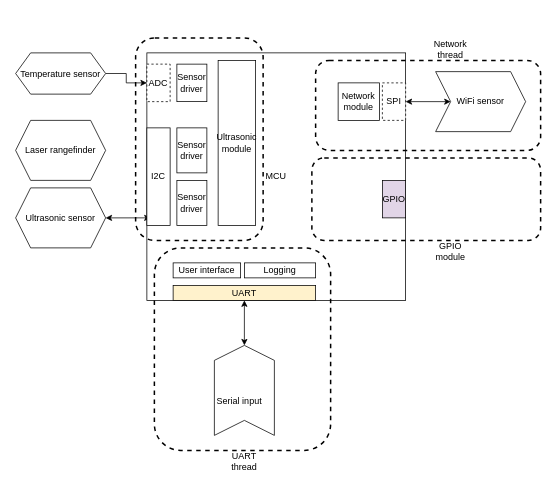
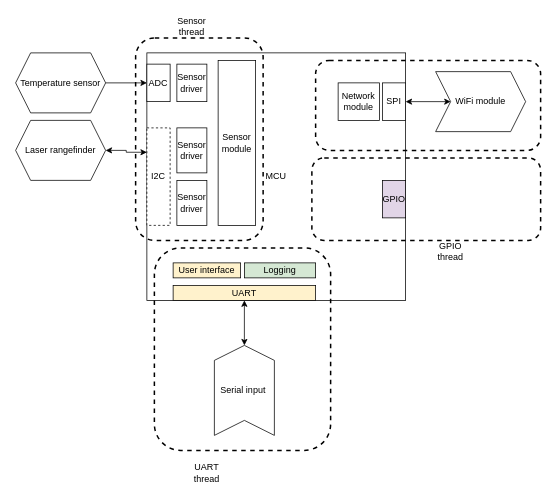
+ <mxCell id="28" value="Sensor thread" style="text;html=1;strokeColor=none;fillColor=none;align=center;verticalAlign=middle;whiteSpace=wrap;rounded=0;dashed=1;opacity=0;" vertex="1" parent="1"><mxGeometry x="225" y="20" width="60" height="30" as="geometry" /></mxCell>
- <mxCell id="30" value="Network thread" style="text;html=1;strokeColor=none;fillColor=none;align=center;verticalAlign=middle;whiteSpace=wrap;rounded=0;dashed=1;opacity=0;" vertex="1" parent="1"><mxGeometry x="570" y="50" width="60" height="30" as="geometry" /></mxCell>
- <mxCell id="4" value="Temperature sensor" style="shape=hexagon;perimeter=hexagonPerimeter2;whiteSpace=wrap;html=1;fixedSize=1;" vertex="1" parent="1"><mxGeometry x="20" y="70" width="120" height="55" as="geometry" /></mxCell>
+ <mxCell id="4" value="Temperature sensor" style="shape=hexagon;perimeter=hexagonPerimeter2;whiteSpace=wrap;html=1;fixedSize=1;" vertex="1" parent="1"><mxGeometry x="20" y="70" width="120" height="80" as="geometry" /></mxCell>
- <mxCell id="10" value="ADC" style="rounded=0;whiteSpace=wrap;html=1;dashed=1;" vertex="1" parent="1"><mxGeometry x="195" y="85" width="31" height="50" as="geometry" /></mxCell>
+ <mxCell id="10" value="ADC" style="rounded=0;whiteSpace=wrap;html=1;" vertex="1" parent="1"><mxGeometry x="195" y="85" width="31" height="50" as="geometry" /></mxCell>
- <mxCell id="17" value="SPI" style="rounded=0;whiteSpace=wrap;html=1;dashed=1;" vertex="1" parent="1"><mxGeometry x="509" y="110" width="31" height="50" as="geometry" /></mxCell>
+ <mxCell id="17" value="SPI" style="rounded=0;whiteSpace=wrap;html=1;" vertex="1" parent="1"><mxGeometry x="509" y="110" width="31" height="50" as="geometry" /></mxCell>
- <mxCell id="18" value="WiFi sensor" style="shape=step;perimeter=stepPerimeter;whiteSpace=wrap;html=1;fixedSize=1;" vertex="1" parent="1"><mxGeometry x="580" y="95" width="120" height="80" as="geometry" /></mxCell>
+ <mxCell id="18" value="WiFi module" style="shape=step;perimeter=stepPerimeter;whiteSpace=wrap;html=1;fixedSize=1;" vertex="1" parent="1"><mxGeometry x="580" y="95" width="120" height="80" as="geometry" /></mxCell>
- <mxCell id="13" value="Ultrasonic&lt;br&gt;module" style="rounded=0;whiteSpace=wrap;html=1;" vertex="1" parent="1"><mxGeometry x="290" y="80" width="50" height="220" as="geometry" /></mxCell>
+ <mxCell id="13" value="Sensor&lt;br&gt;module" style="rounded=0;whiteSpace=wrap;html=1;" vertex="1" parent="1"><mxGeometry x="290" y="80" width="50" height="220" as="geometry" /></mxCell>
+ <mxCell id="5" style="edgeStyle=orthogonalEdgeStyle;rounded=0;orthogonalLoop=1;jettySize=auto;html=1;exitX=1;exitY=0.5;exitDx=0;exitDy=0;entryX=0;entryY=0.25;entryDx=0;entryDy=0;startArrow=classic;startFill=1;" edge="1" parent="1" source="6" target="9"><mxGeometry relative="1" as="geometry" /></mxCell>
- <mxCell id="9" value="I2C" style="rounded=0;whiteSpace=wrap;html=1;" vertex="1" parent="1"><mxGeometry x="195" y="170" width="31" height="130" as="geometry" /></mxCell>
+ <mxCell id="9" value="I2C" style="rounded=0;whiteSpace=wrap;html=1;dashed=1;" vertex="1" parent="1"><mxGeometry x="195" y="170" width="31" height="130" as="geometry" /></mxCell>
- <mxCell id="8" value="Ultrasonic sensor" style="shape=hexagon;perimeter=hexagonPerimeter2;whiteSpace=wrap;html=1;fixedSize=1;" vertex="1" parent="1"><mxGeometry x="20" y="250" width="120" height="80" as="geometry" /></mxCell>
- <mxCell id="7" style="edgeStyle=orthogonalEdgeStyle;rounded=0;orthogonalLoop=1;jettySize=auto;html=1;exitX=1;exitY=0.5;exitDx=0;exitDy=0;entryX=0.161;entryY=0.923;entryDx=0;entryDy=0;entryPerimeter=0;startArrow=classic;startFill=1;" edge="1" parent="1" source="8" target="9"><mxGeometry relative="1" as="geometry" /></mxCell>
- <mxCell id="31" value="GPIO module" style="text;html=1;strokeColor=none;fillColor=none;align=center;verticalAlign=middle;whiteSpace=wrap;rounded=0;dashed=1;opacity=0;" vertex="1" parent="1"><mxGeometry x="570" y="320" width="60" height="30" as="geometry" /></mxCell>
+ <mxCell id="31" value="GPIO thread" style="text;html=1;strokeColor=none;fillColor=none;align=center;verticalAlign=middle;whiteSpace=wrap;rounded=0;dashed=1;opacity=0;" vertex="1" parent="1"><mxGeometry x="570" y="320" width="60" height="30" as="geometry" /></mxCell>
- <mxCell id="20" value="User interface" style="rounded=0;whiteSpace=wrap;html=1;" vertex="1" parent="1"><mxGeometry x="230" y="350" width="90" height="20" as="geometry" /></mxCell>
+ <mxCell id="20" value="User interface" style="rounded=0;whiteSpace=wrap;html=1;fillColor=#fff2cc;" vertex="1" parent="1"><mxGeometry x="230" y="350" width="90" height="20" as="geometry" /></mxCell>
- <mxCell id="32" value="Logging" style="rounded=0;whiteSpace=wrap;html=1;" vertex="1" parent="1"><mxGeometry x="325" y="350" width="95" height="20" as="geometry" /></mxCell>
+ <mxCell id="32" value="Logging" style="rounded=0;whiteSpace=wrap;html=1;fillColor=#d5e8d4;" vertex="1" parent="1"><mxGeometry x="325" y="350" width="95" height="20" as="geometry" /></mxCell>
- <mxCell id="23" value="Serial input&lt;br&gt;" style="text;html=1;align=center;verticalAlign=middle;resizable=0;points=[];autosize=1;strokeColor=none;fillColor=none;" vertex="1" parent="1"><mxGeometry x="277.5" y="525" width="80" height="20" as="geometry" /></mxCell>
+ <mxCell id="23" value="Serial input&lt;br&gt;" style="text;html=1;align=center;verticalAlign=middle;resizable=0;points=[];autosize=1;strokeColor=none;fillColor=none;" vertex="1" parent="1"><mxGeometry x="282.5" y="510" width="80" height="20" as="geometry" /></mxCell>
- <mxCell id="29" value="UART thread" style="text;html=1;strokeColor=none;fillColor=none;align=center;verticalAlign=middle;whiteSpace=wrap;rounded=0;dashed=1;opacity=0;" vertex="1" parent="1"><mxGeometry x="295" y="600" width="60" height="30" as="geometry" /></mxCell>
+ <mxCell id="29" value="UART thread" style="text;html=1;strokeColor=none;fillColor=none;align=center;verticalAlign=middle;whiteSpace=wrap;rounded=0;dashed=1;opacity=0;" vertex="1" parent="1"><mxGeometry x="245" y="615" width="60" height="30" as="geometry" /></mxCell>
